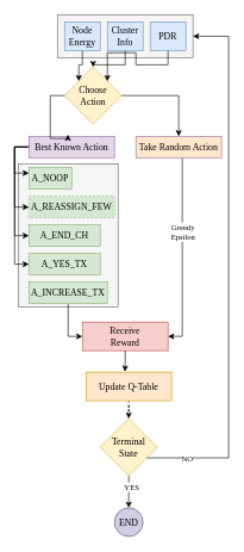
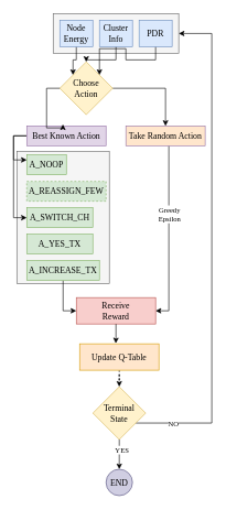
- <mxCell id="13" style="edgeStyle=orthogonalEdgeStyle;rounded=0;orthogonalLoop=1;jettySize=auto;html=1;entryX=0;entryY=0.5;entryDx=0;entryDy=0;" edge="1" parent="1" source="16" target="21"><mxGeometry relative="1" as="geometry"><Array as="points"><mxPoint x="20" y="205" /><mxPoint x="20" y="289" /></Array></mxGeometry></mxCell>
- <mxCell id="22" value="A_END_CH" style="rounded=0;whiteSpace=wrap;html=1;fillColor=#d5e8d4;strokeColor=#82b366;fontFamily=Times New Roman;fontSize=13;" vertex="1" parent="1"><mxGeometry x="40" y="314" width="100" height="30" as="geometry" /></mxCell>
+ <mxCell id="22" value="A_SWITCH_CH" style="rounded=0;whiteSpace=wrap;html=1;fillColor=#d5e8d4;strokeColor=#82b366;fontFamily=Times New Roman;fontSize=13;" vertex="1" parent="1"><mxGeometry x="40" y="314" width="100" height="30" as="geometry" /></mxCell>
- <mxCell id="15" style="edgeStyle=orthogonalEdgeStyle;rounded=0;orthogonalLoop=1;jettySize=auto;html=1;entryX=0;entryY=0.5;entryDx=0;entryDy=0;" edge="1" parent="1" source="16" target="25"><mxGeometry relative="1" as="geometry"><Array as="points"><mxPoint x="20" y="205" /><mxPoint x="20" y="369" /></Array></mxGeometry></mxCell>
